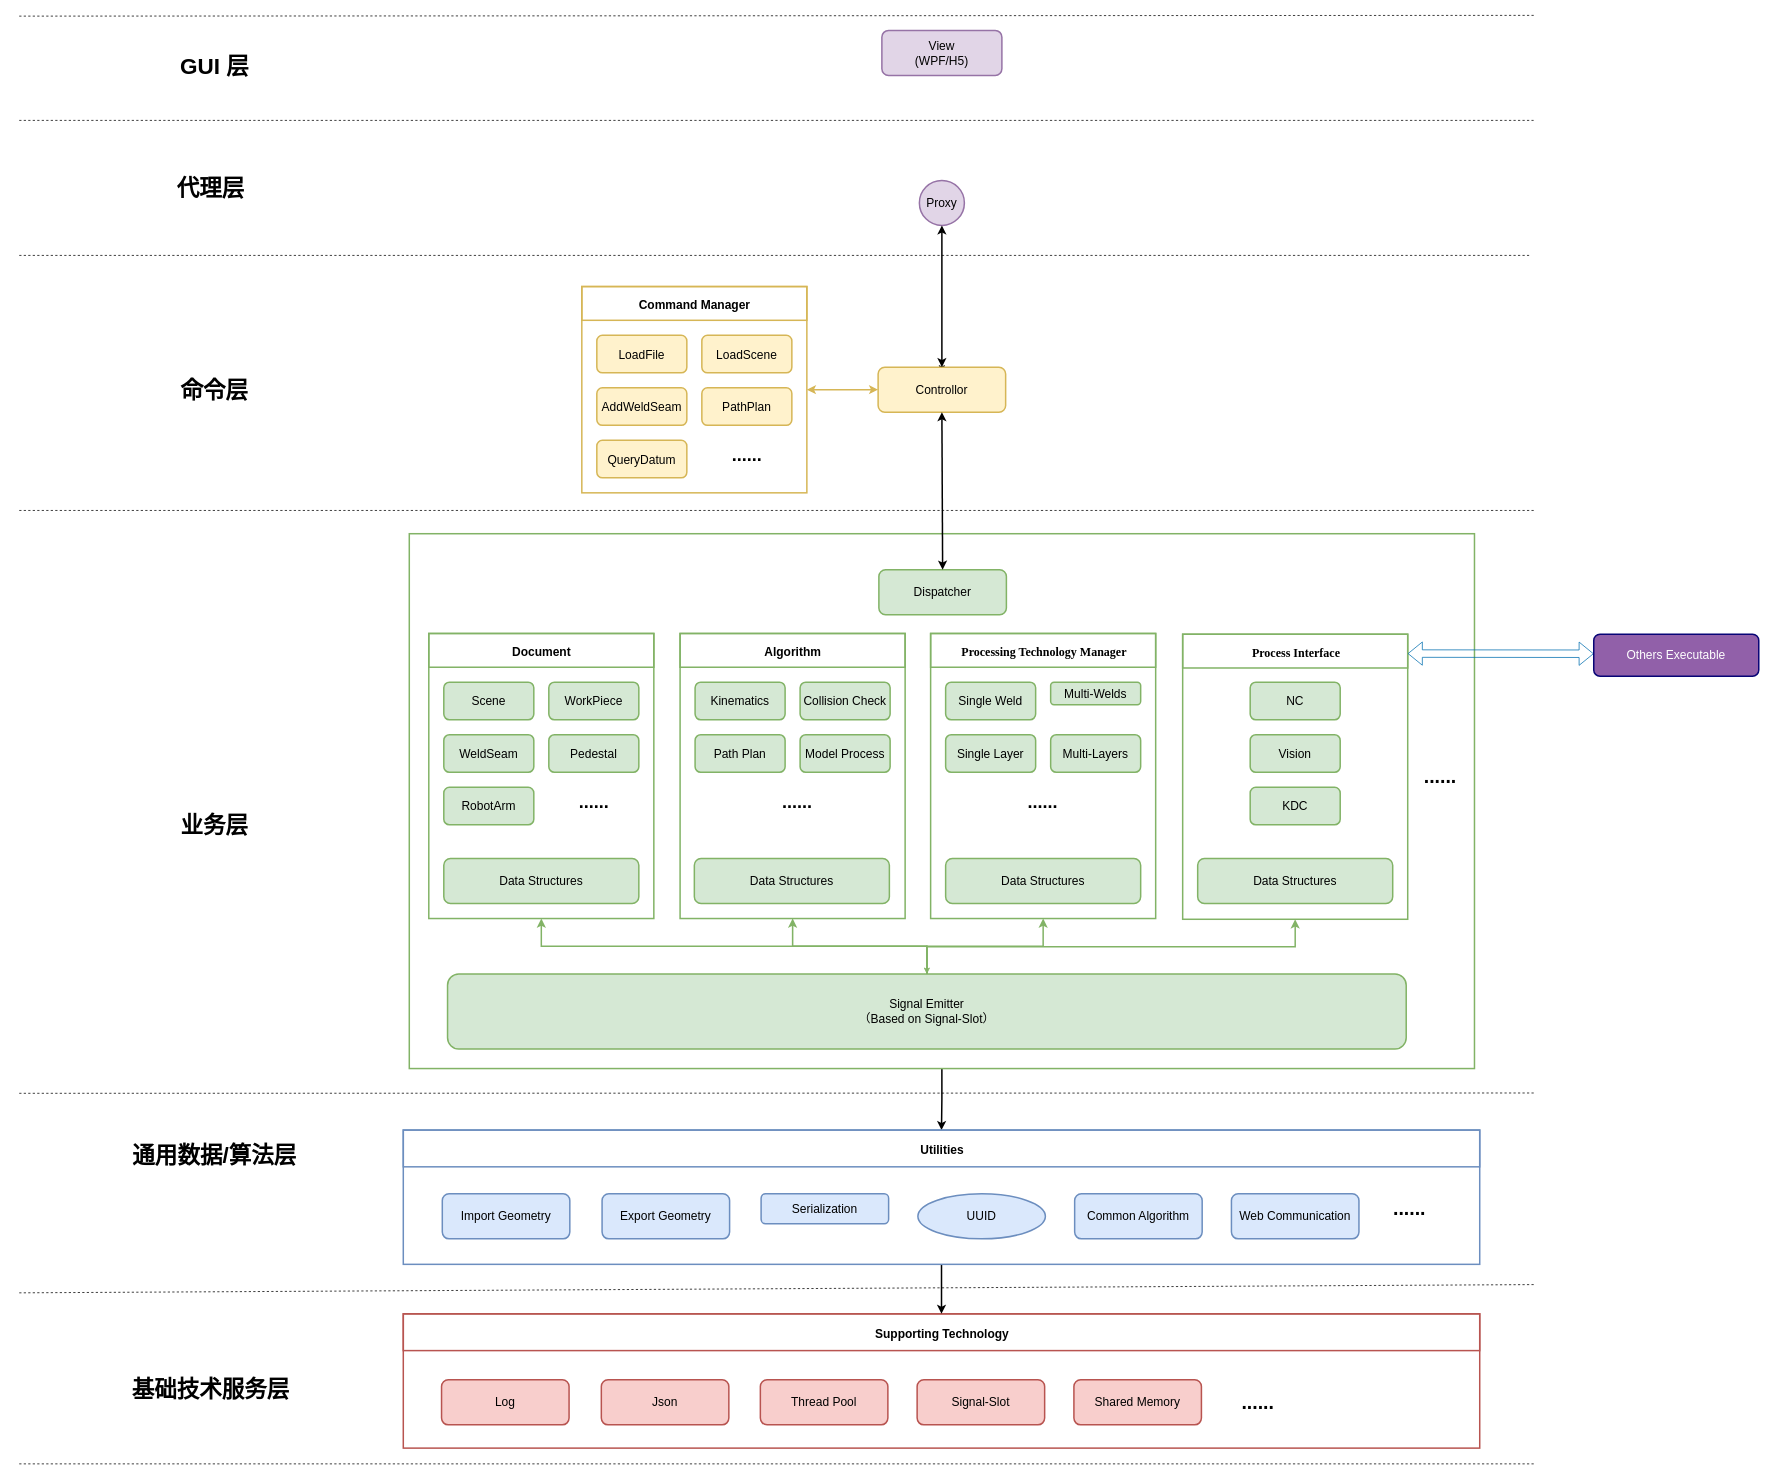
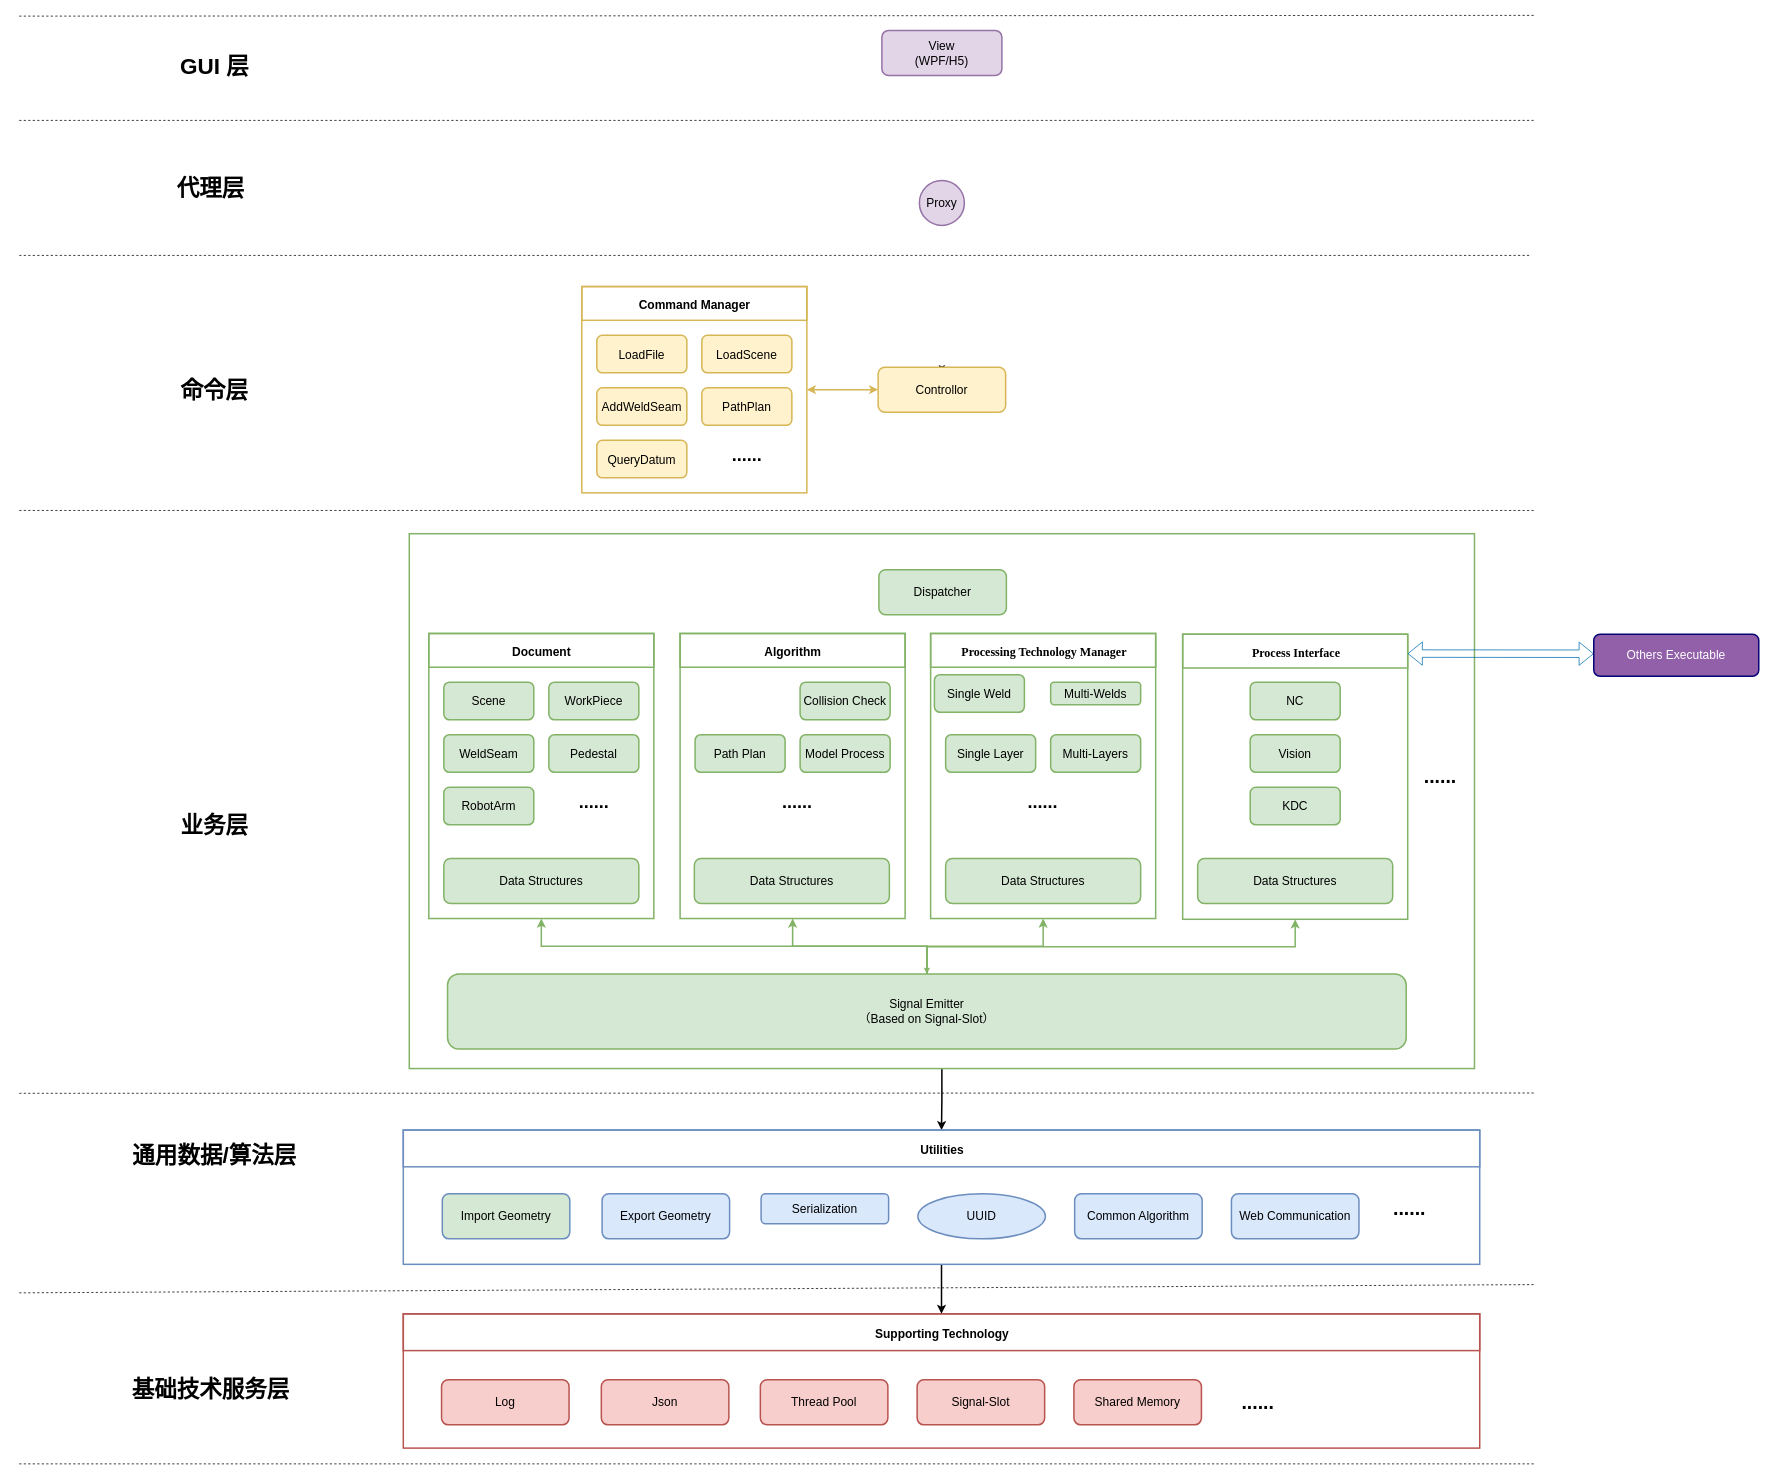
- <mxCell id="56" value="" style="endArrow=classic;startArrow=classic;html=1;rounded=0;entryX=0.5;entryY=0;entryDx=0;entryDy=0;strokeWidth=2;exitX=0.5;exitY=1;exitDx=0;exitDy=0;" edge="1" parent="1" source="20" target="11"><mxGeometry width="50" height="50" relative="1" as="geometry"><mxPoint x="1265" y="250" as="sourcePoint" /><mxPoint x="1265" y="110" as="targetPoint" /></mxGeometry></mxCell>
- <mxCell id="55" value="" style="endArrow=classic;startArrow=classic;html=1;rounded=0;entryX=0.5;entryY=0;entryDx=0;entryDy=0;strokeWidth=2;exitX=0.5;exitY=1;exitDx=0;exitDy=0;" edge="1" parent="1" source="11" target="18"><mxGeometry width="50" height="50" relative="1" as="geometry"><mxPoint x="1265" y="538" as="sourcePoint" /><mxPoint x="1265" y="314" as="targetPoint" /></mxGeometry></mxCell>
- <mxCell id="31" value="&lt;span style=&quot;font-size: 16px;&quot;&gt;Kinematics&lt;/span&gt;" style="rounded=1;whiteSpace=wrap;html=1;fillColor=#d5e8d4;strokeColor=#82b366;strokeWidth=2;" vertex="1" parent="1"><mxGeometry x="926" y="909" width="120" height="50" as="geometry" /></mxCell>
- <mxCell id="39" value="&lt;font style=&quot;font-size: 16px;&quot;&gt;Single Weld&lt;/font&gt;" style="rounded=1;whiteSpace=wrap;html=1;fillColor=#d5e8d4;strokeColor=#82b366;strokeWidth=2;" vertex="1" parent="1"><mxGeometry x="1260" y="909" width="120" height="50" as="geometry" /></mxCell>
+ <mxCell id="39" value="&lt;font style=&quot;font-size: 16px;&quot;&gt;Single Weld&lt;/font&gt;" style="rounded=1;whiteSpace=wrap;html=1;fillColor=#d5e8d4;strokeColor=#82b366;strokeWidth=2;" vertex="1" parent="1"><mxGeometry x="1245" y="899" width="120" height="50" as="geometry" /></mxCell>
- <mxCell id="37" value="&lt;span style=&quot;font-size: 16px;&quot;&gt;Import Geometry&lt;/span&gt;" style="rounded=1;whiteSpace=wrap;html=1;fillColor=#dae8fc;strokeColor=#6c8ebf;strokeWidth=2;" vertex="1" parent="1"><mxGeometry x="589" y="1591" width="170" height="60" as="geometry" /></mxCell>
+ <mxCell id="37" value="&lt;span style=&quot;font-size: 16px;&quot;&gt;Import Geometry&lt;/span&gt;" style="rounded=1;whiteSpace=wrap;html=1;fillColor=#d5e8d4;strokeColor=#6c8ebf;strokeWidth=2;" vertex="1" parent="1"><mxGeometry x="589" y="1591" width="170" height="60" as="geometry" /></mxCell>
